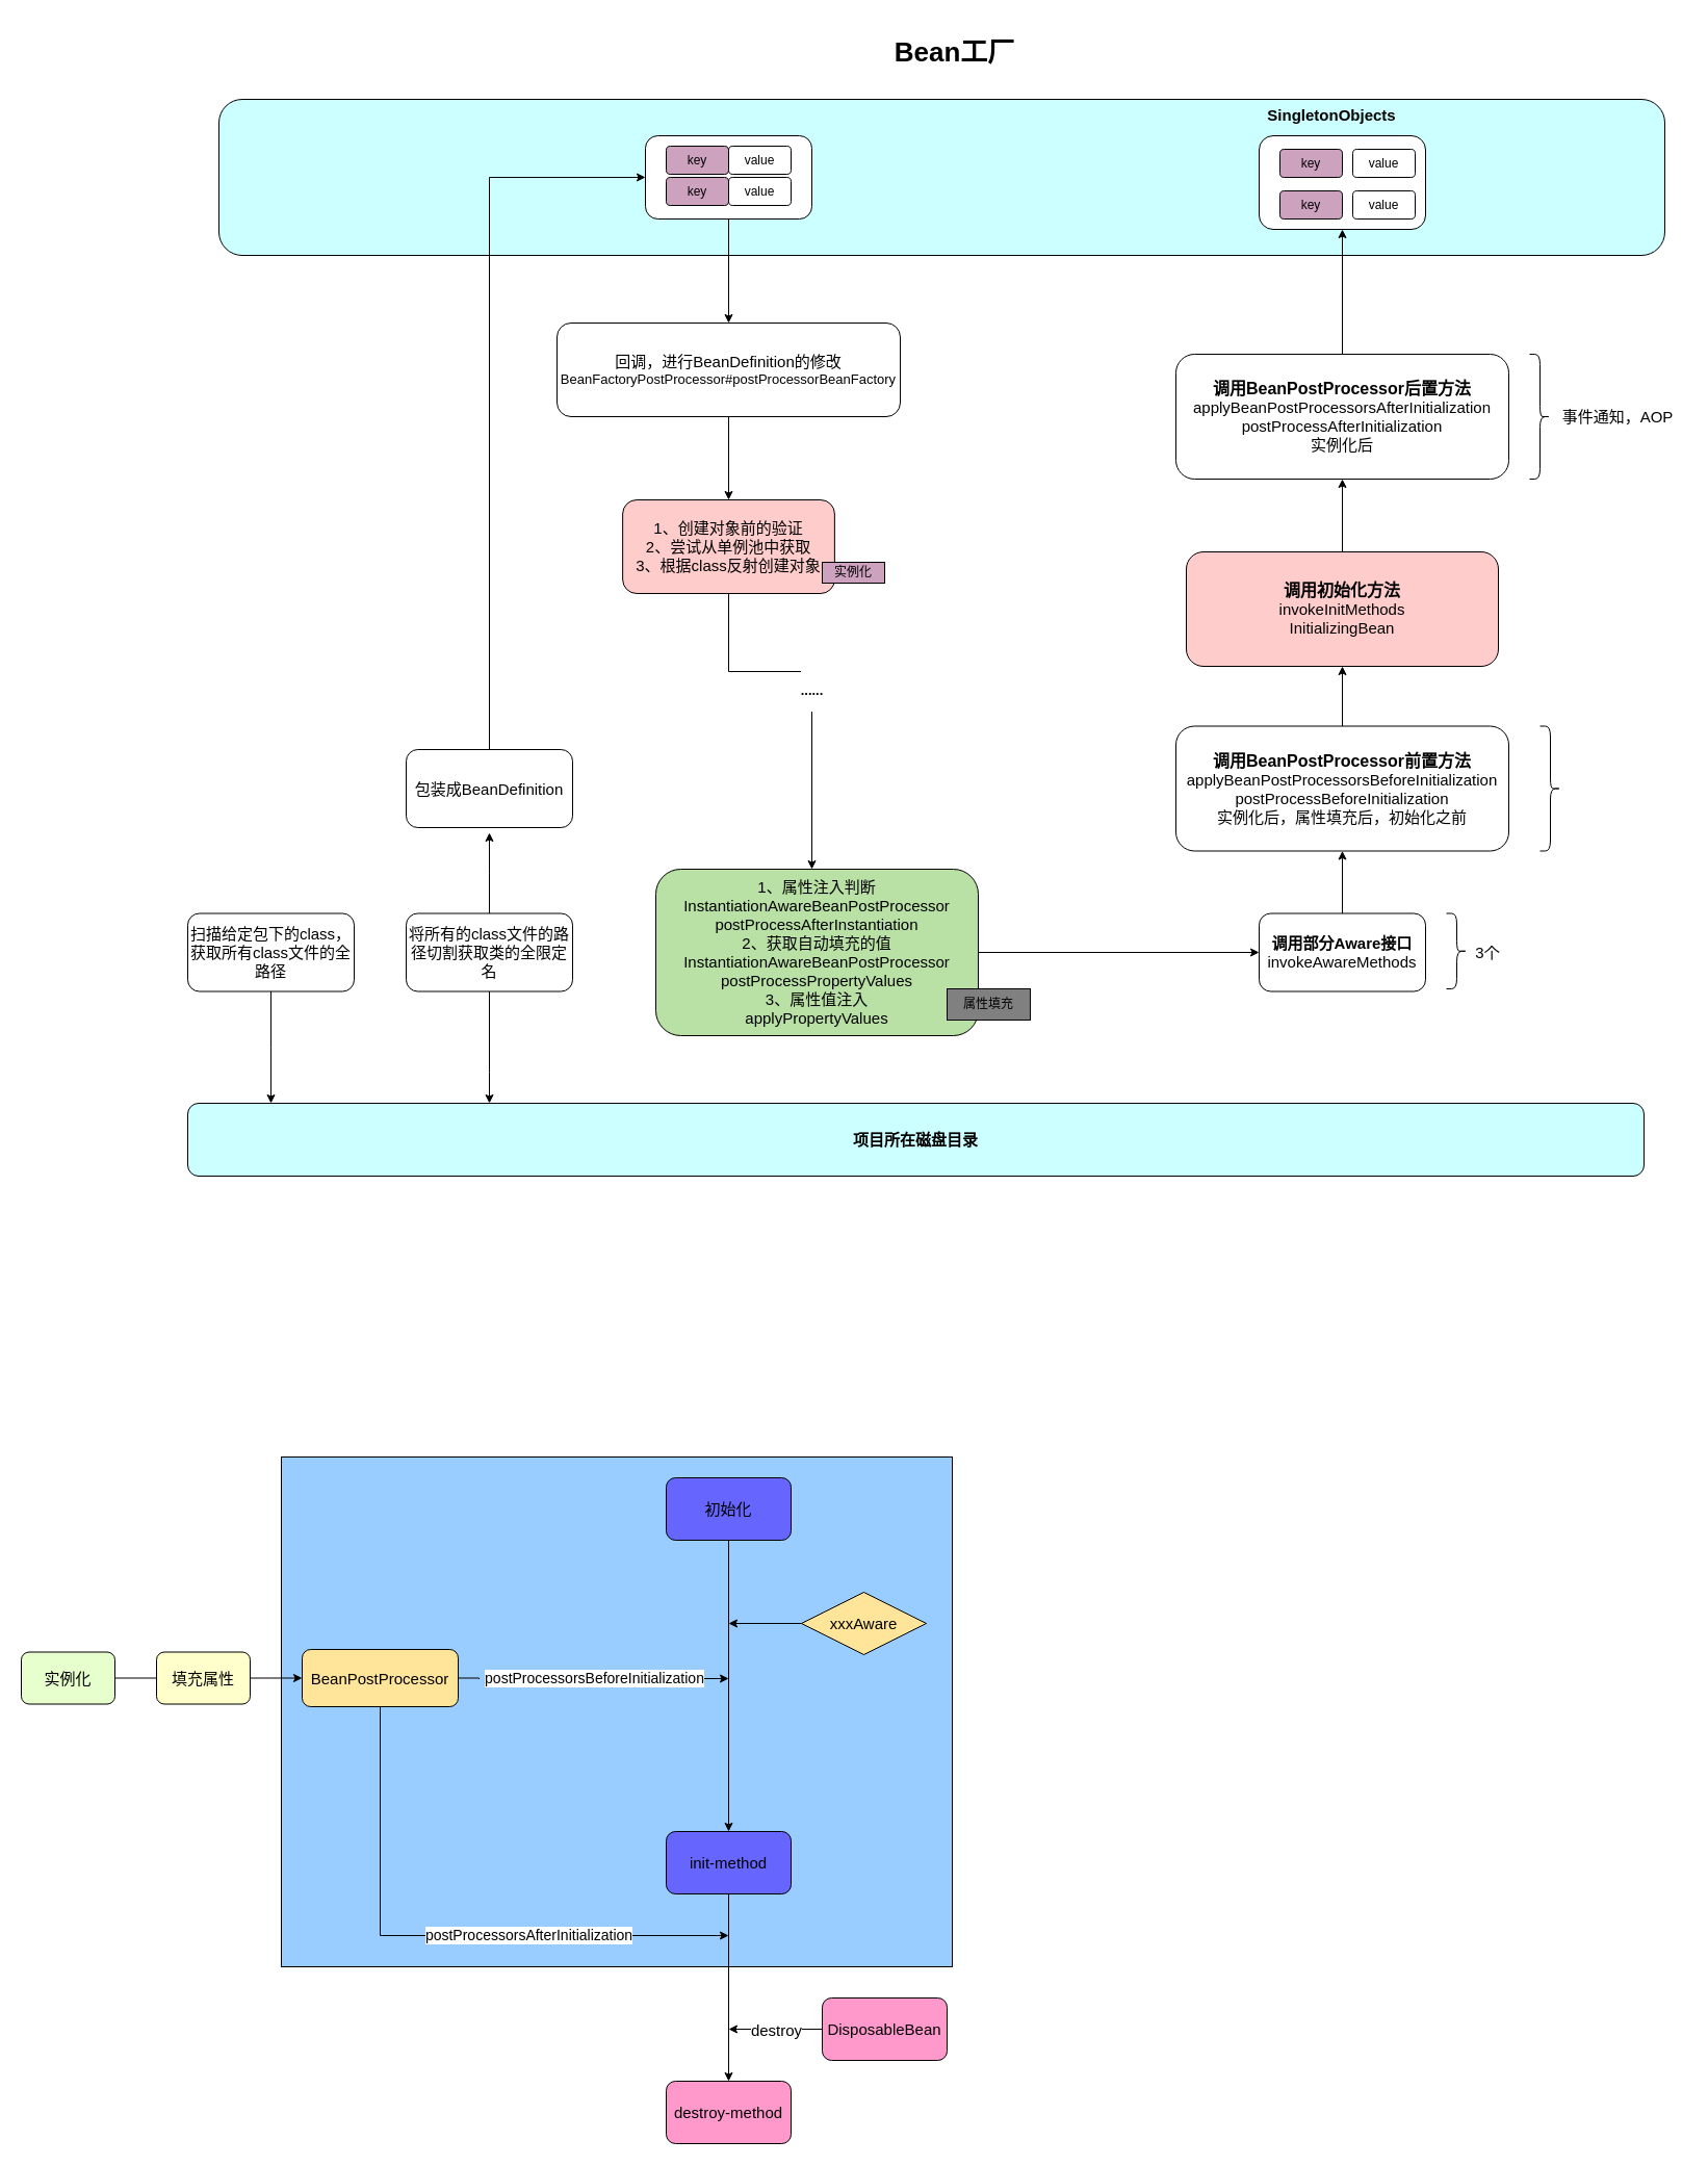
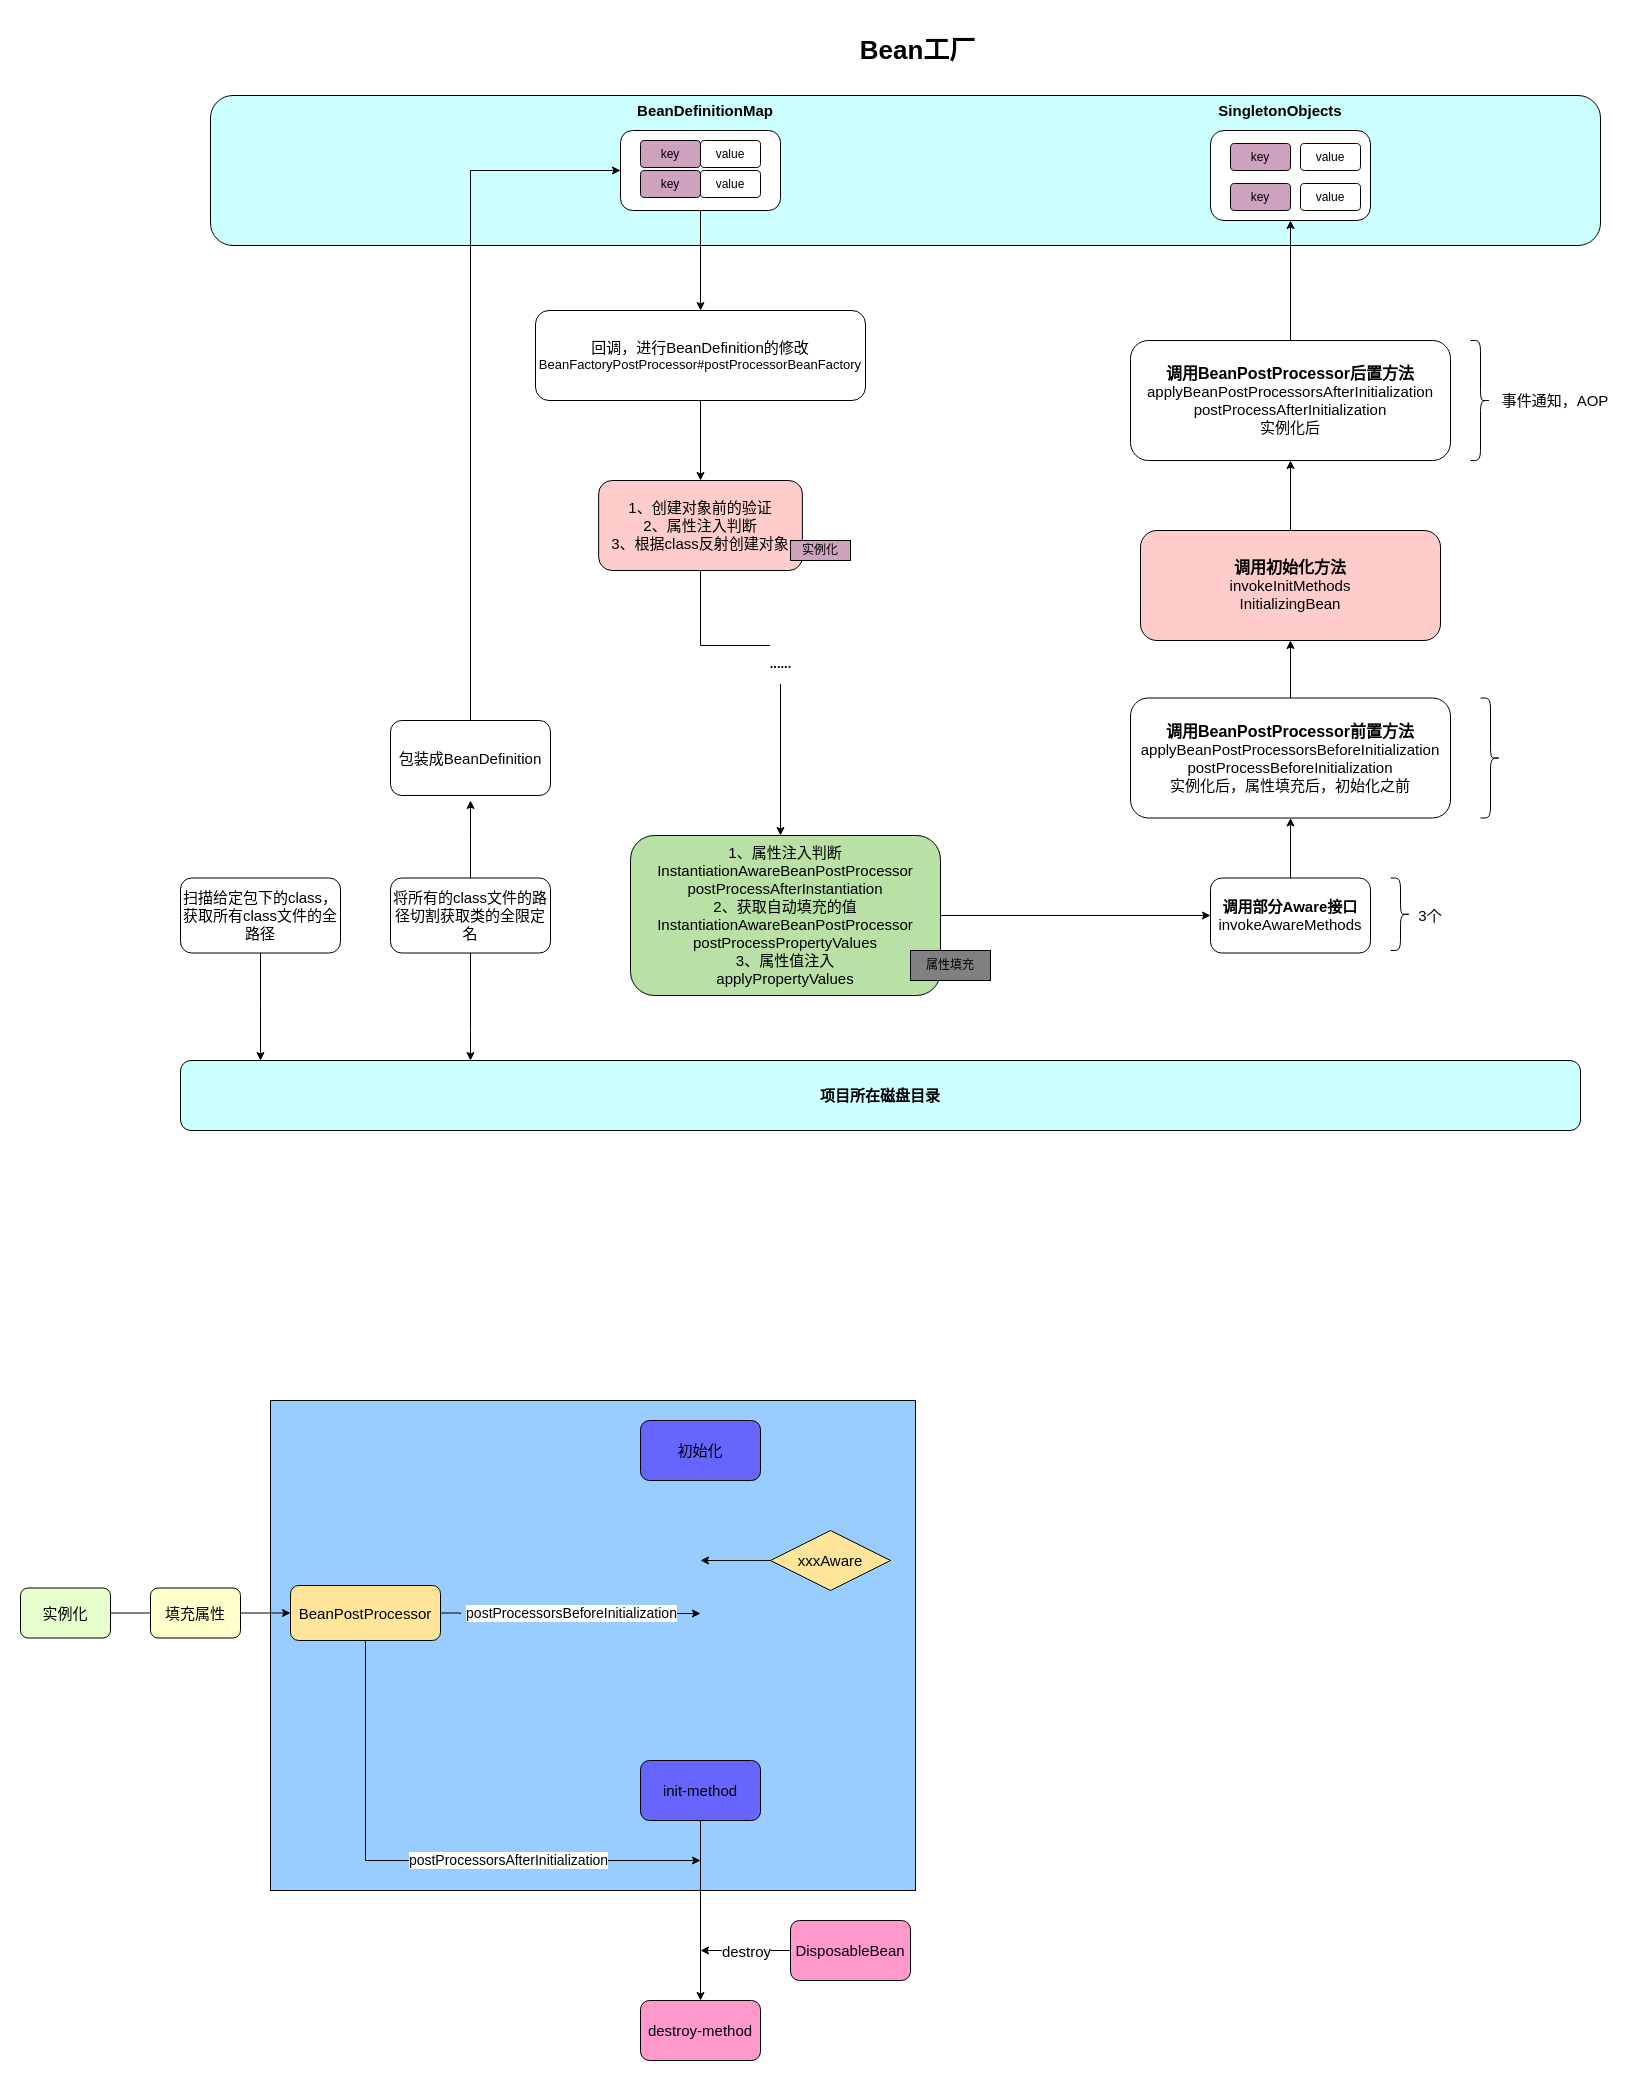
+ <mxCell id="17" value="&lt;font style=&quot;font-size: 15px&quot;&gt;&lt;b&gt;BeanDefinitionMap&lt;/b&gt;&lt;/font&gt;" style="text;html=1;strokeColor=none;fillColor=none;align=center;verticalAlign=middle;whiteSpace=wrap;rounded=0;" parent="1" vertex="1"><mxGeometry x="640" y="100" width="130" height="20" as="geometry" /></mxCell>
- <mxCell id="21" value="&lt;span style=&quot;font-size: 15px&quot;&gt;1、创建对象前的验证&lt;br&gt;2、尝试从单例池中获取&lt;br&gt;3、根据class反射创建对象&lt;br&gt;&lt;/span&gt;" style="rounded=1;whiteSpace=wrap;html=1;fillColor=#FFCCCC;" parent="1" vertex="1"><mxGeometry x="598.13" y="480" width="203.75" height="90" as="geometry" /></mxCell>
+ <mxCell id="21" value="&lt;span style=&quot;font-size: 15px&quot;&gt;1、创建对象前的验证&lt;br&gt;2、属性注入判断&lt;br&gt;3、根据class反射创建对象&lt;br&gt;&lt;/span&gt;" style="rounded=1;whiteSpace=wrap;html=1;fillColor=#FFCCCC;" parent="1" vertex="1"><mxGeometry x="598.13" y="480" width="203.75" height="90" as="geometry" /></mxCell>
- <mxCell id="49" style="edgeStyle=orthogonalEdgeStyle;rounded=0;orthogonalLoop=1;jettySize=auto;html=1;entryX=0.5;entryY=0;entryDx=0;entryDy=0;" edge="1" parent="1" source="50" target="54"><mxGeometry relative="1" as="geometry"><mxPoint x="700" y="1740" as="targetPoint" /><Array as="points" /></mxGeometry></mxCell>
